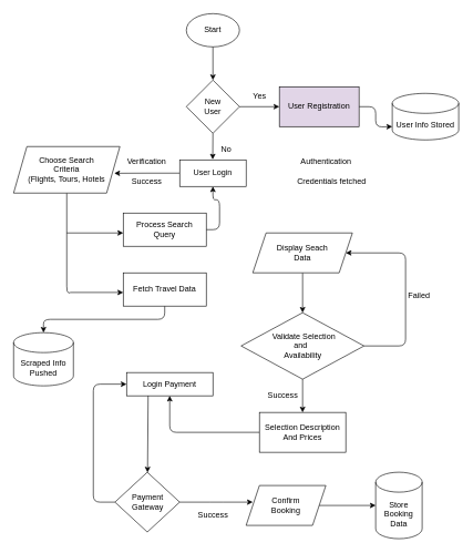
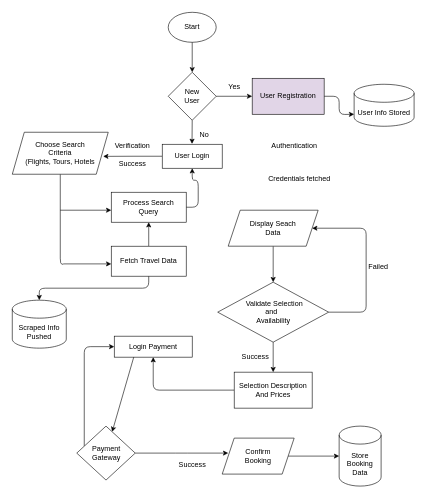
- <mxCell id="15" value="Credentials fetched&amp;nbsp;" style="text;html=1;align=center;verticalAlign=middle;resizable=0;points=[];autosize=1;strokeColor=none;fillColor=none;rounded=0;" vertex="1" parent="1"><mxGeometry x="435" y="258" width="130" height="30" as="geometry" /></mxCell>
+ <mxCell id="15" value="Credentials fetched&amp;nbsp;" style="text;html=1;align=center;verticalAlign=middle;resizable=0;points=[];autosize=1;strokeColor=none;fillColor=none;rounded=0;" vertex="1" parent="1"><mxGeometry x="435" y="283" width="130" height="30" as="geometry" /></mxCell>
+ <mxCell id="24" style="edgeStyle=orthogonalEdgeStyle;orthogonalLoop=1;jettySize=auto;html=1;exitX=0.5;exitY=0;exitDx=0;exitDy=0;entryX=0.5;entryY=1;entryDx=0;entryDy=0;" edge="1" parent="1" source="26" target="23"><mxGeometry relative="1" as="geometry" /></mxCell>
- <mxCell id="41" value="Payment Gateway" style="rhombus;whiteSpace=wrap;html=1;" vertex="1" parent="1"><mxGeometry x="172.5" y="710" width="97.5" height="90" as="geometry" /></mxCell>
+ <mxCell id="41" value="Payment Gateway" style="rhombus;whiteSpace=wrap;html=1;" vertex="1" parent="1"><mxGeometry x="127.5" y="710" width="97.5" height="90" as="geometry" /></mxCell>
